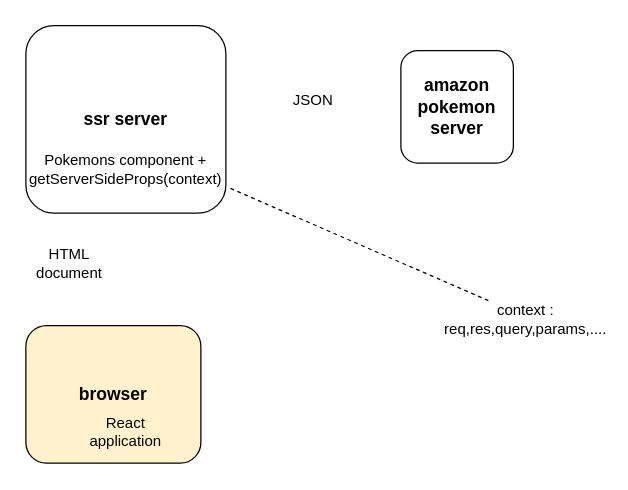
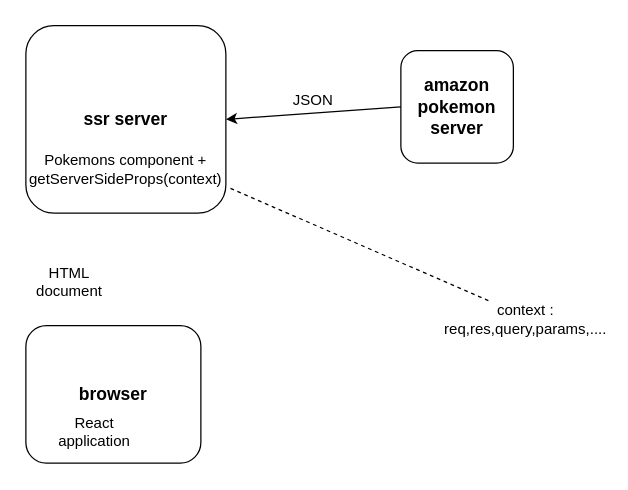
+ <mxCell id="5" value="" style="endArrow=classic;html=1;entryX=1;entryY=0.5;entryDx=0;entryDy=0;exitX=0;exitY=0.5;exitDx=0;exitDy=0;" parent="1" source="4" target="2" edge="1"><mxGeometry width="50" height="50" relative="1" as="geometry"><mxPoint x="240" y="150" as="sourcePoint" /><mxPoint x="290" y="100" as="targetPoint" /></mxGeometry></mxCell>
- <mxCell id="7" value="HTML document" style="text;html=1;strokeColor=none;fillColor=none;align=center;verticalAlign=middle;whiteSpace=wrap;rounded=0;" parent="1" vertex="1"><mxGeometry x="30" y="200" width="50" height="20" as="geometry" /></mxCell>
+ <mxCell id="7" value="HTML document" style="text;html=1;strokeColor=none;fillColor=none;align=center;verticalAlign=middle;whiteSpace=wrap;rounded=0;" parent="1" vertex="1"><mxGeometry x="30" y="215" width="50" height="20" as="geometry" /></mxCell>
- <mxCell id="3" value="&lt;b&gt;&lt;font style=&quot;font-size: 14px&quot;&gt;browser&lt;/font&gt;&lt;/b&gt;" style="rounded=1;whiteSpace=wrap;html=1;fillColor=#fff2cc;" parent="1" vertex="1"><mxGeometry x="20" y="260" width="140" height="110" as="geometry" /></mxCell>
+ <mxCell id="3" value="&lt;b&gt;&lt;font style=&quot;font-size: 14px&quot;&gt;browser&lt;/font&gt;&lt;/b&gt;" style="rounded=1;whiteSpace=wrap;html=1;" parent="1" vertex="1"><mxGeometry x="20" y="260" width="140" height="110" as="geometry" /></mxCell>
- <mxCell id="9" value="React application" style="text;html=1;strokeColor=none;fillColor=none;align=center;verticalAlign=middle;whiteSpace=wrap;rounded=0;" parent="1" vertex="1"><mxGeometry x="70" y="330" width="60" height="30" as="geometry" /></mxCell>
+ <mxCell id="9" value="React application" style="text;html=1;strokeColor=none;fillColor=none;align=center;verticalAlign=middle;whiteSpace=wrap;rounded=0;" parent="1" vertex="1"><mxGeometry x="45" y="330" width="60" height="30" as="geometry" /></mxCell>
